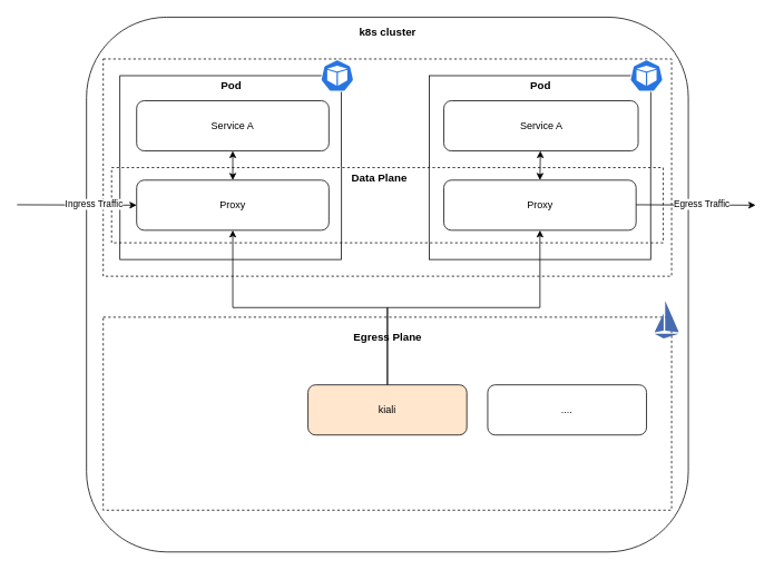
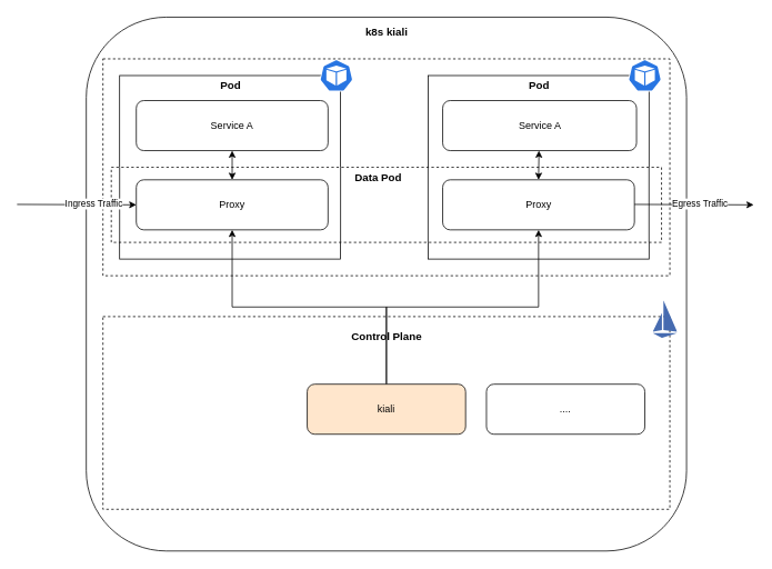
- <mxCell id="8" value="&lt;span style=&quot;font-size: 13px;&quot;&gt;k8s cluster&lt;/span&gt;" style="text;strokeColor=none;fillColor=none;html=1;fontSize=24;fontStyle=1;verticalAlign=middle;align=center;" parent="1" vertex="1"><mxGeometry x="418" y="20" width="90" height="30" as="geometry" /></mxCell>
+ <mxCell id="8" value="&lt;span style=&quot;font-size: 13px;&quot;&gt;k8s kiali&lt;/span&gt;" style="text;strokeColor=none;fillColor=none;html=1;fontSize=24;fontStyle=1;verticalAlign=middle;align=center;" parent="1" vertex="1"><mxGeometry x="418" y="20" width="90" height="30" as="geometry" /></mxCell>
- <mxCell id="12" value="&lt;p style=&quot;line-height: 0%;&quot;&gt;&lt;font style=&quot;font-size: 13px;&quot;&gt;Data Plane&lt;/font&gt;&lt;/p&gt;" style="text;strokeColor=none;fillColor=none;html=1;fontSize=24;fontStyle=1;verticalAlign=middle;align=center;" vertex="1" parent="1"><mxGeometry x="408" y="200" width="90" height="20" as="geometry" /></mxCell>
+ <mxCell id="12" value="&lt;p style=&quot;line-height: 0%;&quot;&gt;&lt;font style=&quot;font-size: 13px;&quot;&gt;Data Pod&lt;/font&gt;&lt;/p&gt;" style="text;strokeColor=none;fillColor=none;html=1;fontSize=24;fontStyle=1;verticalAlign=middle;align=center;" vertex="1" parent="1"><mxGeometry x="408" y="200" width="90" height="20" as="geometry" /></mxCell>
- <mxCell id="6" value="&lt;p style=&quot;line-height: 0%;&quot;&gt;&lt;font style=&quot;font-size: 13px;&quot;&gt;Egress Plane&lt;/font&gt;&lt;/p&gt;" style="text;strokeColor=none;fillColor=none;html=1;fontSize=24;fontStyle=1;verticalAlign=middle;align=center;" parent="1" vertex="1"><mxGeometry x="418" y="390" width="90" height="20" as="geometry" /></mxCell>
+ <mxCell id="6" value="&lt;p style=&quot;line-height: 0%;&quot;&gt;&lt;font style=&quot;font-size: 13px;&quot;&gt;Control Plane&lt;/font&gt;&lt;/p&gt;" style="text;strokeColor=none;fillColor=none;html=1;fontSize=24;fontStyle=1;verticalAlign=middle;align=center;" parent="1" vertex="1"><mxGeometry x="418" y="390" width="90" height="20" as="geometry" /></mxCell>
